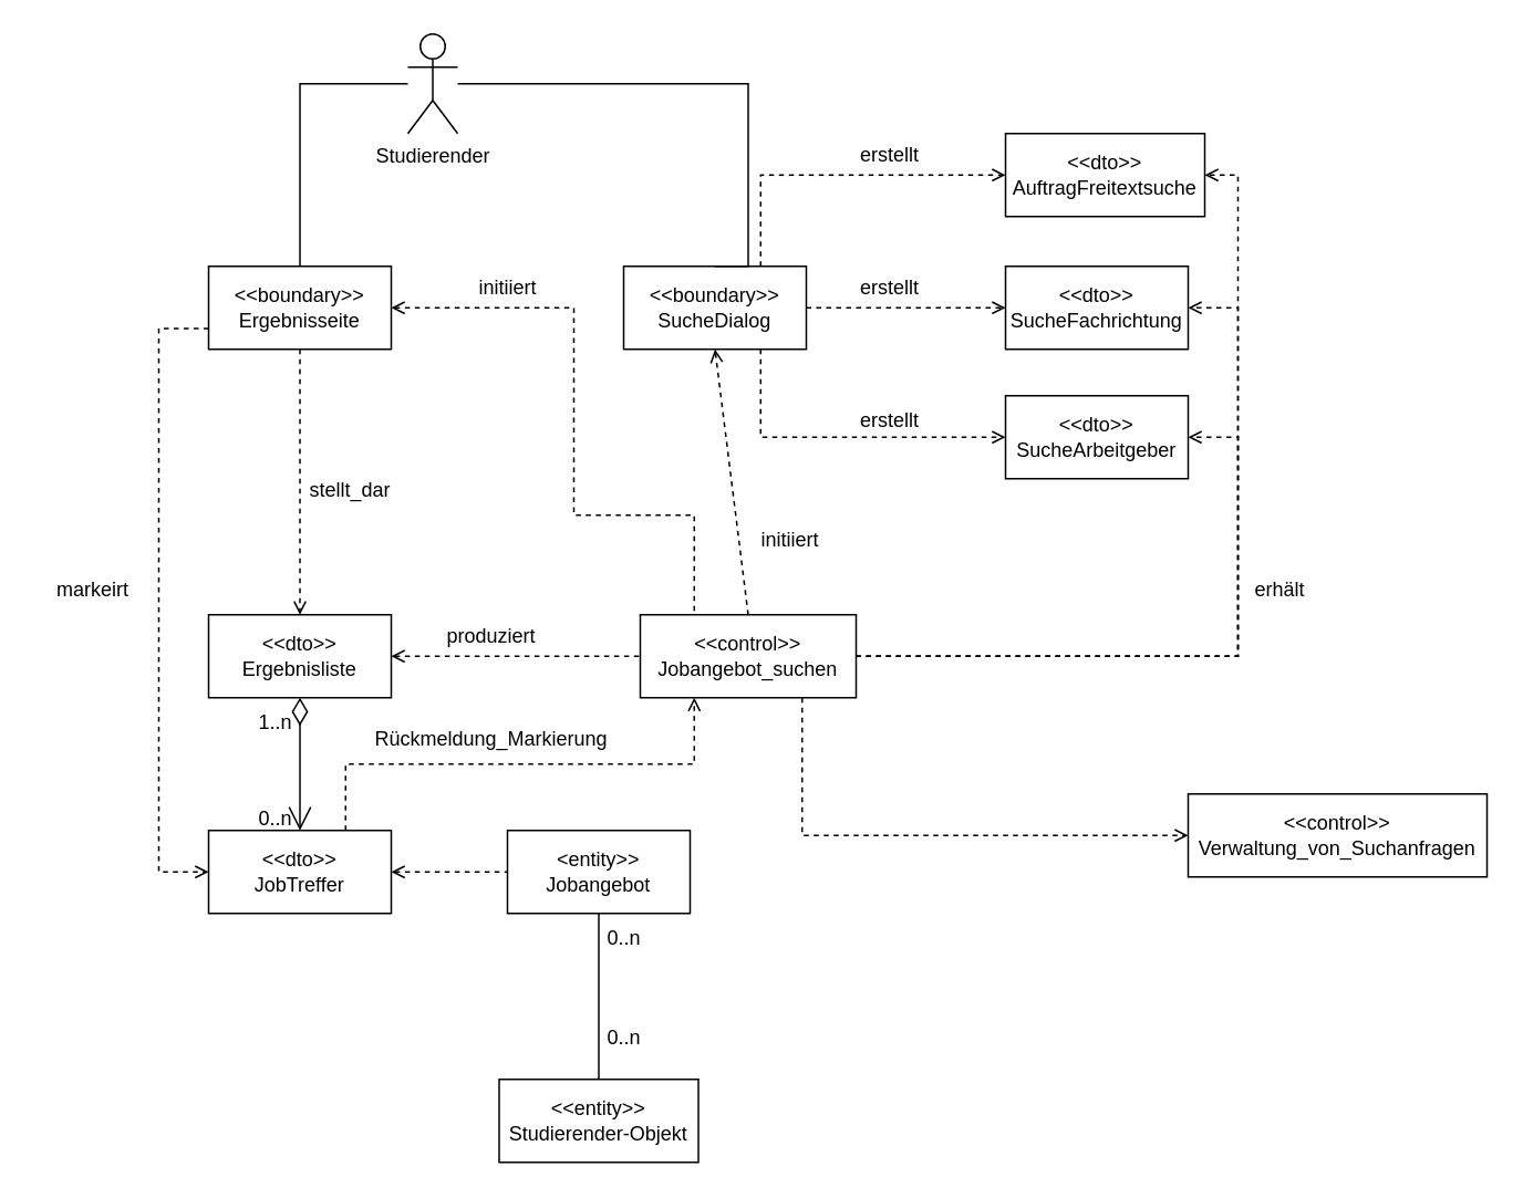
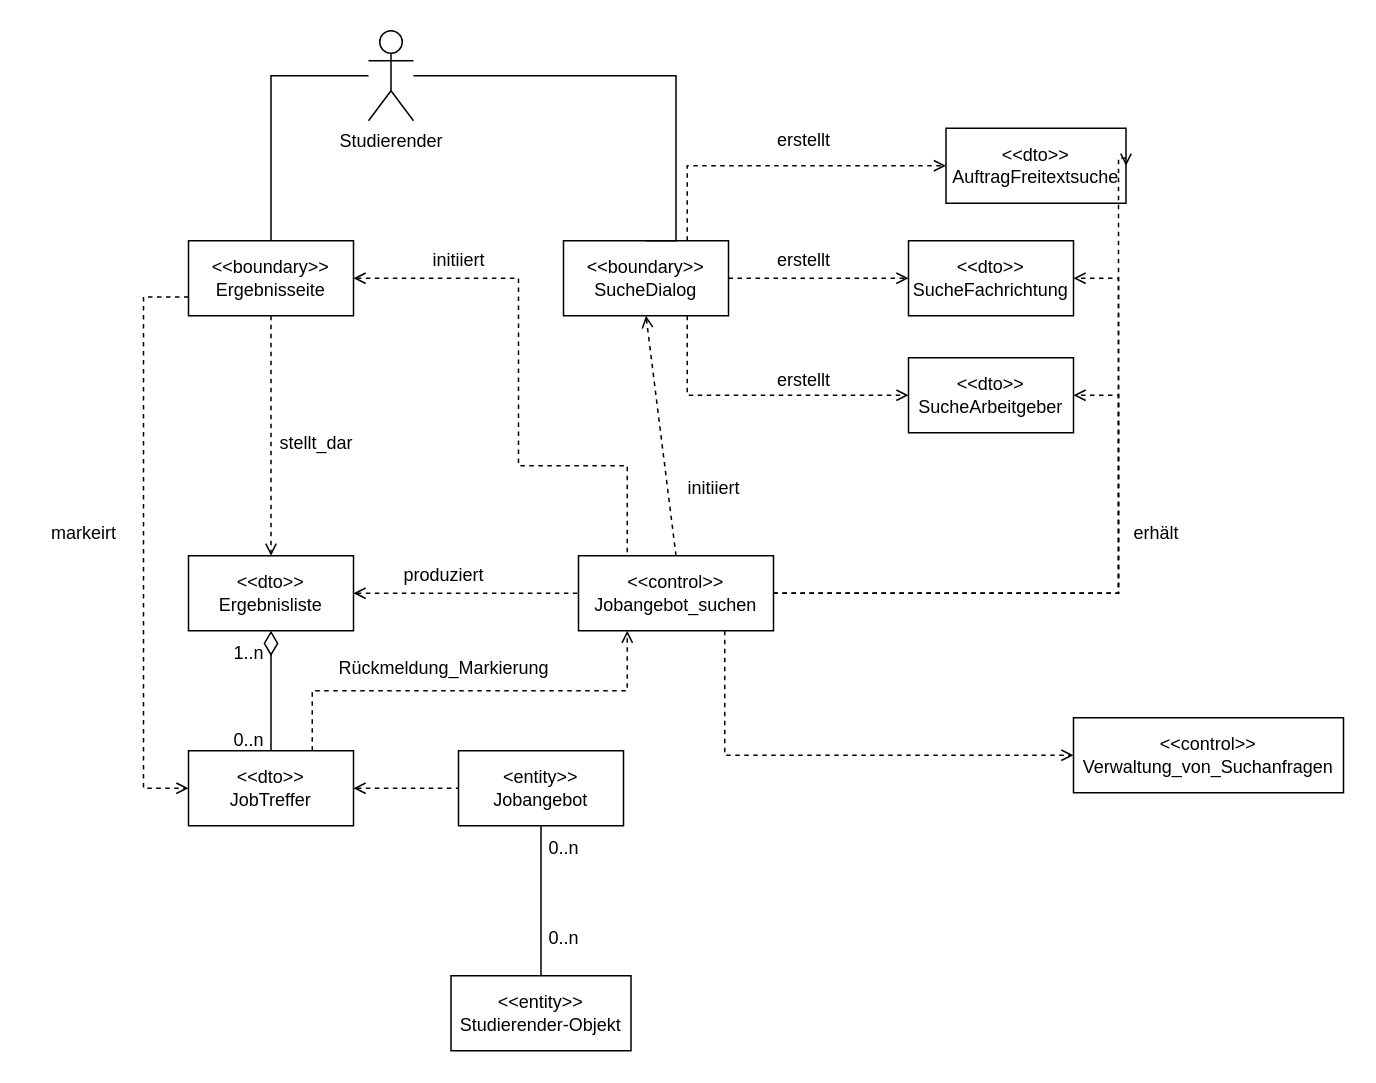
- <mxCell id="8" value="&amp;lt;&amp;lt;dto&amp;gt;&amp;gt;&lt;div&gt;AuftragFreitextsuche&lt;/div&gt;" style="html=1;whiteSpace=wrap;" vertex="1" parent="1"><mxGeometry x="605" y="80" width="120" height="50" as="geometry" /></mxCell>
+ <mxCell id="8" value="&amp;lt;&amp;lt;dto&amp;gt;&amp;gt;&lt;div&gt;AuftragFreitextsuche&lt;/div&gt;" style="html=1;whiteSpace=wrap;" vertex="1" parent="1"><mxGeometry x="630" y="85" width="120" height="50" as="geometry" /></mxCell>
- <mxCell id="25" value="" style="endArrow=open;html=1;endSize=12;startArrow=diamondThin;startSize=14;startFill=0;edgeStyle=orthogonalEdgeStyle;align=left;verticalAlign=bottom;rounded=0;entryX=0.5;entryY=0;entryDx=0;entryDy=0;endFill=0;exitX=0.5;exitY=1;exitDx=0;exitDy=0;" edge="1" parent="1" source="23" target="24"><mxGeometry x="-1" y="3" relative="1" as="geometry"><mxPoint x="195" y="440" as="sourcePoint" /><mxPoint x="745" y="480" as="targetPoint" /></mxGeometry></mxCell>
+ <mxCell id="25" value="" style="endArrow=none;html=1;endSize=12;startArrow=diamondThin;startSize=14;startFill=0;edgeStyle=orthogonalEdgeStyle;align=left;verticalAlign=bottom;rounded=0;entryX=0.5;entryY=0;entryDx=0;entryDy=0;endFill=0;exitX=0.5;exitY=1;exitDx=0;exitDy=0;" edge="1" parent="1" source="23" target="24"><mxGeometry x="-1" y="3" relative="1" as="geometry"><mxPoint x="195" y="440" as="sourcePoint" /><mxPoint x="745" y="480" as="targetPoint" /></mxGeometry></mxCell>
